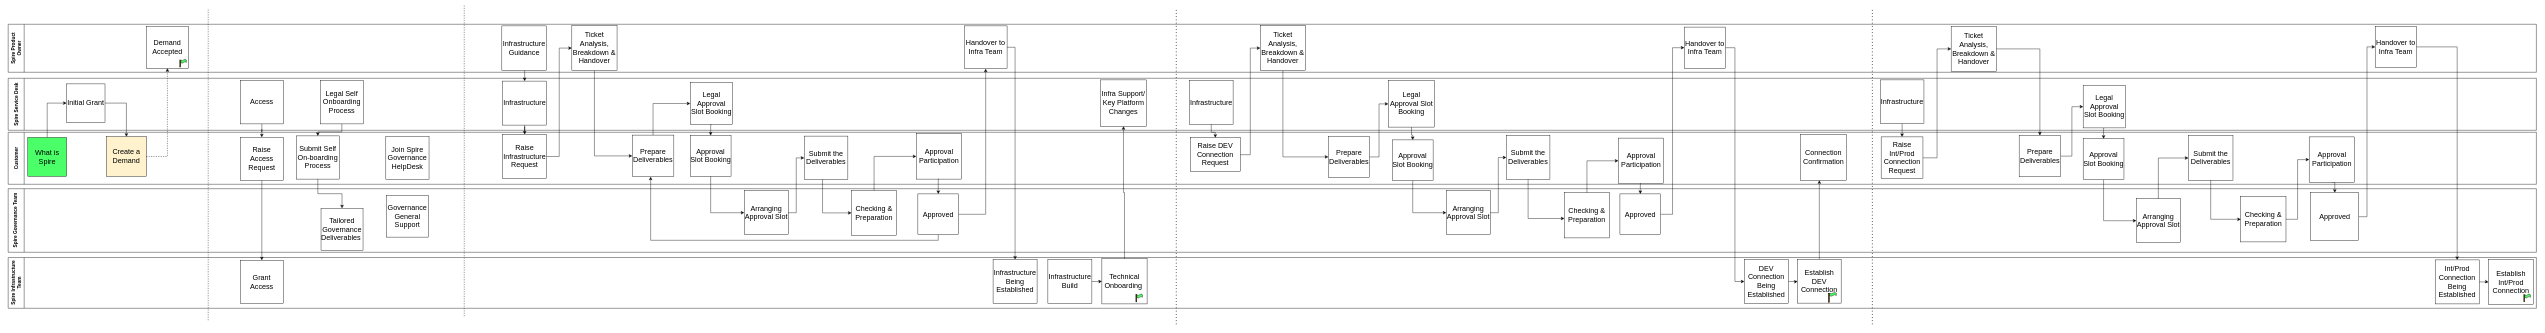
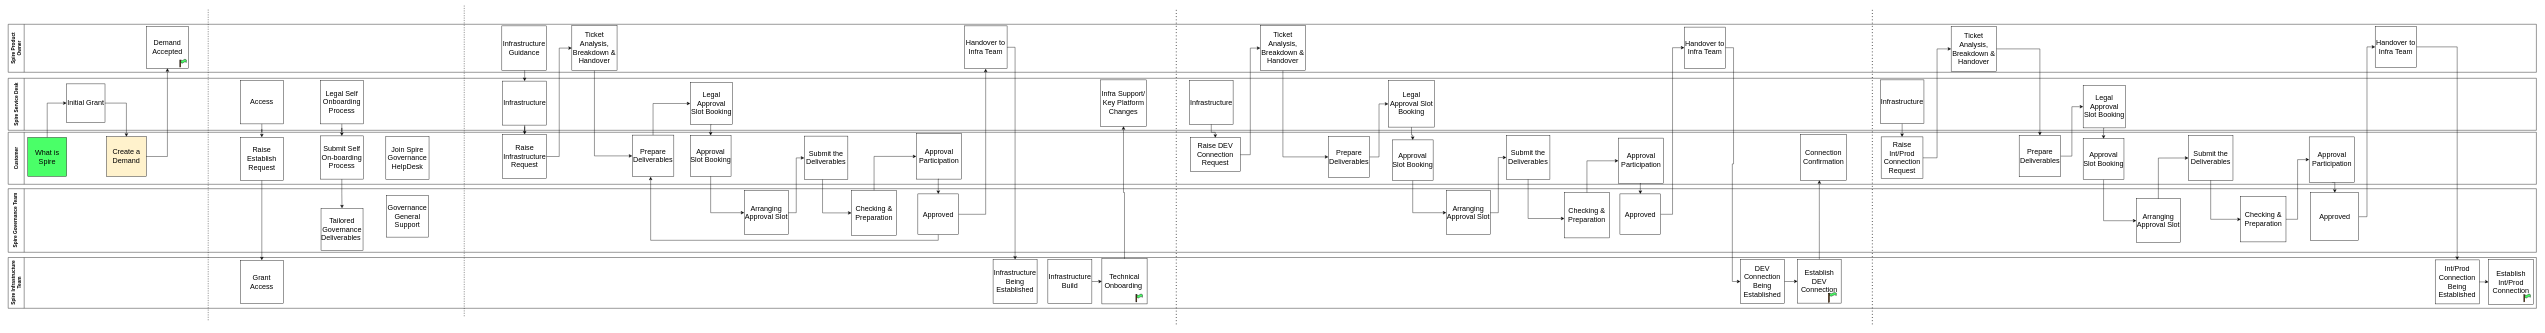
- <mxCell id="96" style="edgeStyle=orthogonalEdgeStyle;rounded=0;orthogonalLoop=1;jettySize=auto;html=1;exitX=1;exitY=0.5;exitDx=0;exitDy=0;entryX=0.5;entryY=1;entryDx=0;entryDy=0;dashed=1;" parent="1" source="15" target="6" edge="1"><mxGeometry relative="1" as="geometry" /></mxCell>
+ <mxCell id="96" style="edgeStyle=orthogonalEdgeStyle;rounded=0;orthogonalLoop=1;jettySize=auto;html=1;exitX=1;exitY=0.5;exitDx=0;exitDy=0;entryX=0.5;entryY=1;entryDx=0;entryDy=0;" parent="1" source="15" target="6" edge="1"><mxGeometry relative="1" as="geometry" /></mxCell>
- <mxCell id="17" value="&lt;font style=&quot;font-size: 18px;&quot;&gt;Submit Self On-boarding Process&lt;/font&gt;" style="whiteSpace=wrap;html=1;aspect=fixed;" parent="14" vertex="1"><mxGeometry x="720" y="9" width="108" height="108" as="geometry" /></mxCell>
+ <mxCell id="17" value="&lt;font style=&quot;font-size: 18px;&quot;&gt;Submit Self On-boarding Process&lt;/font&gt;" style="whiteSpace=wrap;html=1;aspect=fixed;" parent="14" vertex="1"><mxGeometry x="780" y="9" width="108" height="108" as="geometry" /></mxCell>
- <mxCell id="19" value="&lt;font style=&quot;font-size: 18px;&quot;&gt;Raise Access Request&lt;/font&gt;" style="whiteSpace=wrap;html=1;aspect=fixed;" parent="14" vertex="1"><mxGeometry x="580" y="12.5" width="108" height="108" as="geometry" /></mxCell>
+ <mxCell id="19" value="&lt;font style=&quot;font-size: 18px;&quot;&gt;Raise Establish Request&lt;/font&gt;" style="whiteSpace=wrap;html=1;aspect=fixed;" parent="14" vertex="1"><mxGeometry x="580" y="12.5" width="108" height="108" as="geometry" /></mxCell>
- <mxCell id="84" value="&lt;span style=&quot;font-size: 18px;&quot;&gt;DEV Connection Being Established&lt;/span&gt;" style="whiteSpace=wrap;html=1;aspect=fixed;spacing=1;" parent="72" vertex="1"><mxGeometry x="4340" y="5" width="110" height="110" as="geometry" /></mxCell>
+ <mxCell id="84" value="&lt;span style=&quot;font-size: 18px;&quot;&gt;DEV Connection Being Established&lt;/span&gt;" style="whiteSpace=wrap;html=1;aspect=fixed;spacing=1;" parent="72" vertex="1"><mxGeometry x="4330" y="5" width="110" height="110" as="geometry" /></mxCell>
